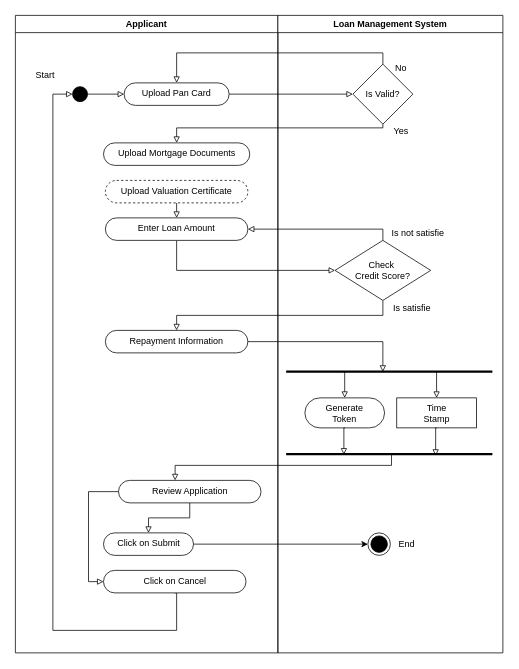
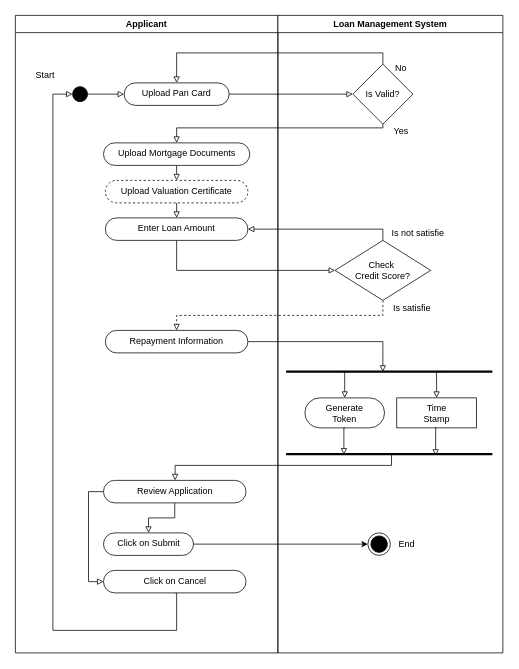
+ <mxCell id="11" style="edgeStyle=orthogonalEdgeStyle;rounded=0;orthogonalLoop=1;jettySize=auto;html=1;exitX=0.5;exitY=1;exitDx=0;exitDy=0;entryX=0.5;entryY=0;entryDx=0;entryDy=0;endArrow=block;endFill=0;" parent="1" source="12" target="14" edge="1"><mxGeometry relative="1" as="geometry" /></mxCell>
- <mxCell id="19" style="edgeStyle=orthogonalEdgeStyle;rounded=0;orthogonalLoop=1;jettySize=auto;html=1;exitX=0.5;exitY=1;exitDx=0;exitDy=0;endArrow=block;endFill=0;" parent="1" source="20" target="22" edge="1"><mxGeometry relative="1" as="geometry" /></mxCell>
+ <mxCell id="19" style="edgeStyle=orthogonalEdgeStyle;rounded=0;orthogonalLoop=1;jettySize=auto;html=1;exitX=0.5;exitY=1;exitDx=0;exitDy=0;endArrow=block;endFill=0;dashed=1;" parent="1" source="20" target="22" edge="1"><mxGeometry relative="1" as="geometry" /></mxCell>
- <mxCell id="32" value="Review Application" style="html=1;align=center;verticalAlign=top;rounded=1;absoluteArcSize=1;arcSize=52;dashed=0;whiteSpace=wrap;" parent="1" vertex="1"><mxGeometry x="157.5" y="640" width="190" height="30" as="geometry" /></mxCell>
+ <mxCell id="32" value="Review Application" style="html=1;align=center;verticalAlign=top;rounded=1;absoluteArcSize=1;arcSize=52;dashed=0;whiteSpace=wrap;" parent="1" vertex="1"><mxGeometry x="137.5" y="640" width="190" height="30" as="geometry" /></mxCell>
